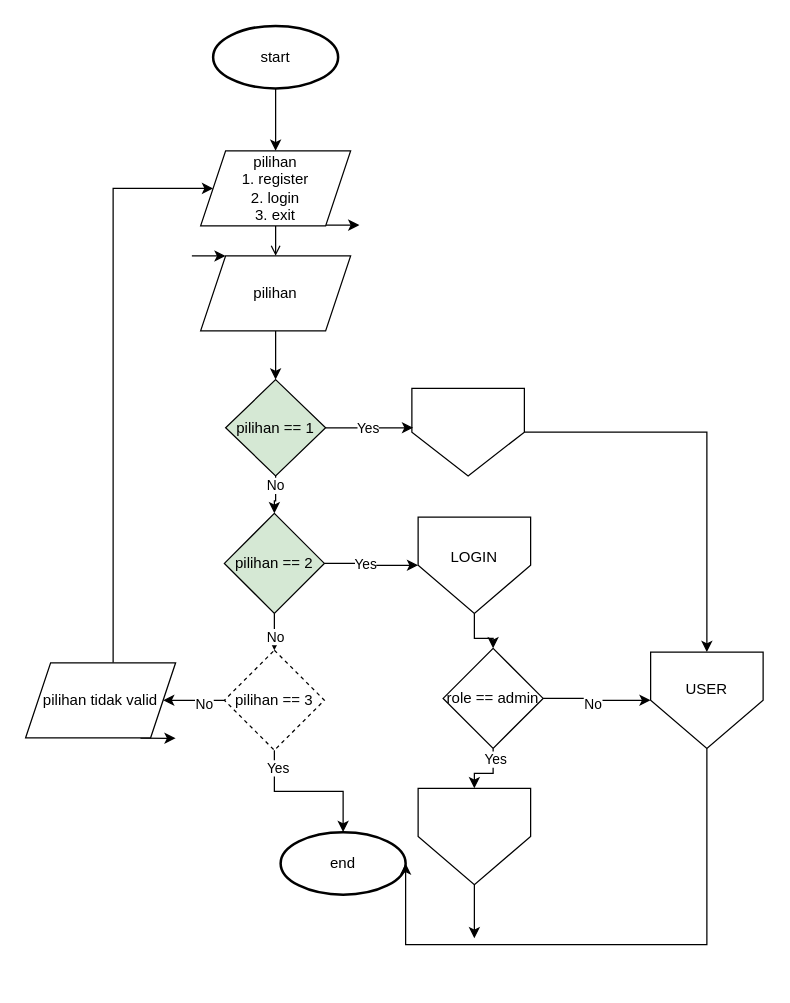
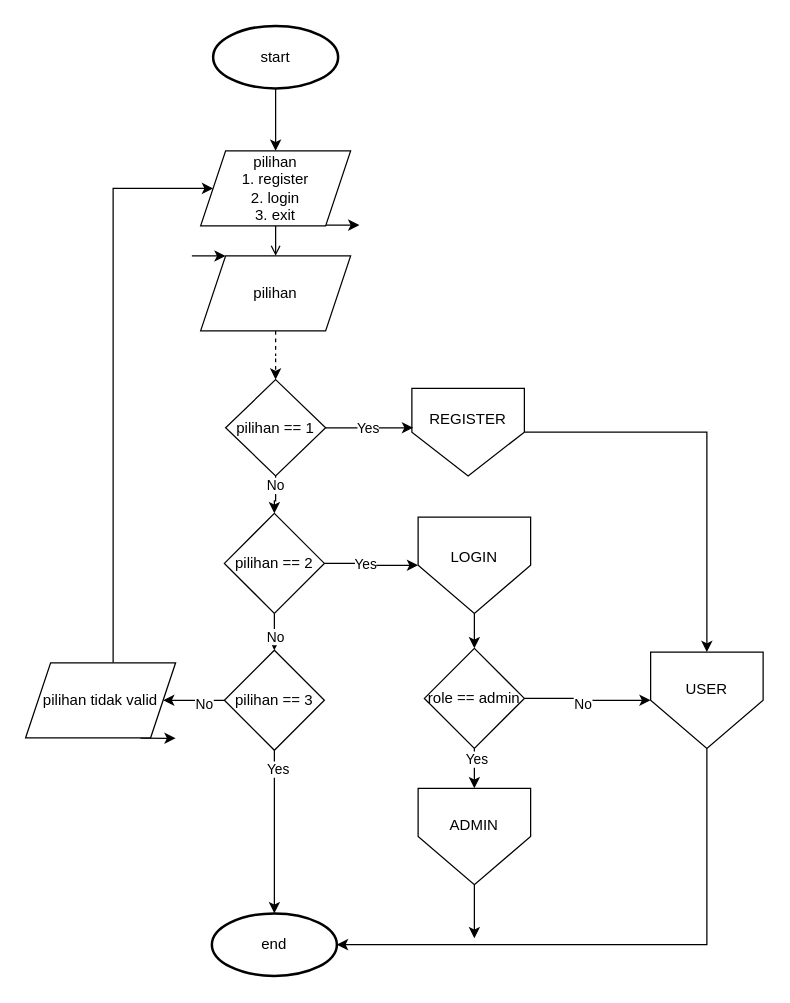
- <mxCell id="22" style="edgeStyle=orthogonalEdgeStyle;rounded=0;orthogonalLoop=1;jettySize=auto;html=1;entryX=0.5;entryY=0;entryDx=0;entryDy=0;" parent="1" source="23" target="10" edge="1"><mxGeometry relative="1" as="geometry" /></mxCell>
+ <mxCell id="22" style="edgeStyle=orthogonalEdgeStyle;rounded=0;orthogonalLoop=1;jettySize=auto;html=1;entryX=0.5;entryY=0;entryDx=0;entryDy=0;dashed=1;" parent="1" source="23" target="10" edge="1"><mxGeometry relative="1" as="geometry" /></mxCell>
+ <mxCell id="30" value="REGISTER" style="text;html=1;align=center;verticalAlign=middle;whiteSpace=wrap;rounded=0;" parent="1" vertex="1"><mxGeometry x="344" y="320" width="60" height="30" as="geometry" /></mxCell>
- <mxCell id="10" value="pilihan == 1" style="rhombus;whiteSpace=wrap;html=1;fillColor=#d5e8d4;" parent="1" vertex="1"><mxGeometry x="180" y="303" width="80" height="77" as="geometry" /></mxCell>
+ <mxCell id="10" value="pilihan == 1" style="rhombus;whiteSpace=wrap;html=1;" parent="1" vertex="1"><mxGeometry x="180" y="303" width="80" height="77" as="geometry" /></mxCell>
- <mxCell id="13" value="pilihan == 2" style="rhombus;whiteSpace=wrap;html=1;fillColor=#d5e8d4;" parent="1" vertex="1"><mxGeometry x="179" y="410" width="80" height="80" as="geometry" /></mxCell>
+ <mxCell id="13" value="pilihan == 2" style="rhombus;whiteSpace=wrap;html=1;" parent="1" vertex="1"><mxGeometry x="179" y="410" width="80" height="80" as="geometry" /></mxCell>
- <mxCell id="21" value="role == admin" style="rhombus;whiteSpace=wrap;html=1;" parent="1" vertex="1"><mxGeometry x="354" y="518" width="80" height="80" as="geometry" /></mxCell>
+ <mxCell id="21" value="role == admin" style="rhombus;whiteSpace=wrap;html=1;" parent="1" vertex="1"><mxGeometry x="339" y="518" width="80" height="80" as="geometry" /></mxCell>
- <mxCell id="46" value="pilihan == 3" style="rhombus;whiteSpace=wrap;html=1;dashed=1;" parent="1" vertex="1"><mxGeometry x="179" y="519.5" width="80" height="80" as="geometry" /></mxCell>
+ <mxCell id="46" value="pilihan == 3" style="rhombus;whiteSpace=wrap;html=1;" parent="1" vertex="1"><mxGeometry x="179" y="519.5" width="80" height="80" as="geometry" /></mxCell>
+ <mxCell id="35" value="ADMIN" style="text;html=1;align=center;verticalAlign=middle;whiteSpace=wrap;rounded=0;" parent="1" vertex="1"><mxGeometry x="349" y="645" width="60" height="30" as="geometry" /></mxCell>
- <mxCell id="4" value="end" style="strokeWidth=2;html=1;shape=mxgraph.flowchart.start_1;whiteSpace=wrap;" parent="1" vertex="1"><mxGeometry x="224" y="665" width="100" height="50" as="geometry" /></mxCell>
+ <mxCell id="4" value="end" style="strokeWidth=2;html=1;shape=mxgraph.flowchart.start_1;whiteSpace=wrap;" parent="1" vertex="1"><mxGeometry x="169" y="730" width="100" height="50" as="geometry" /></mxCell>
